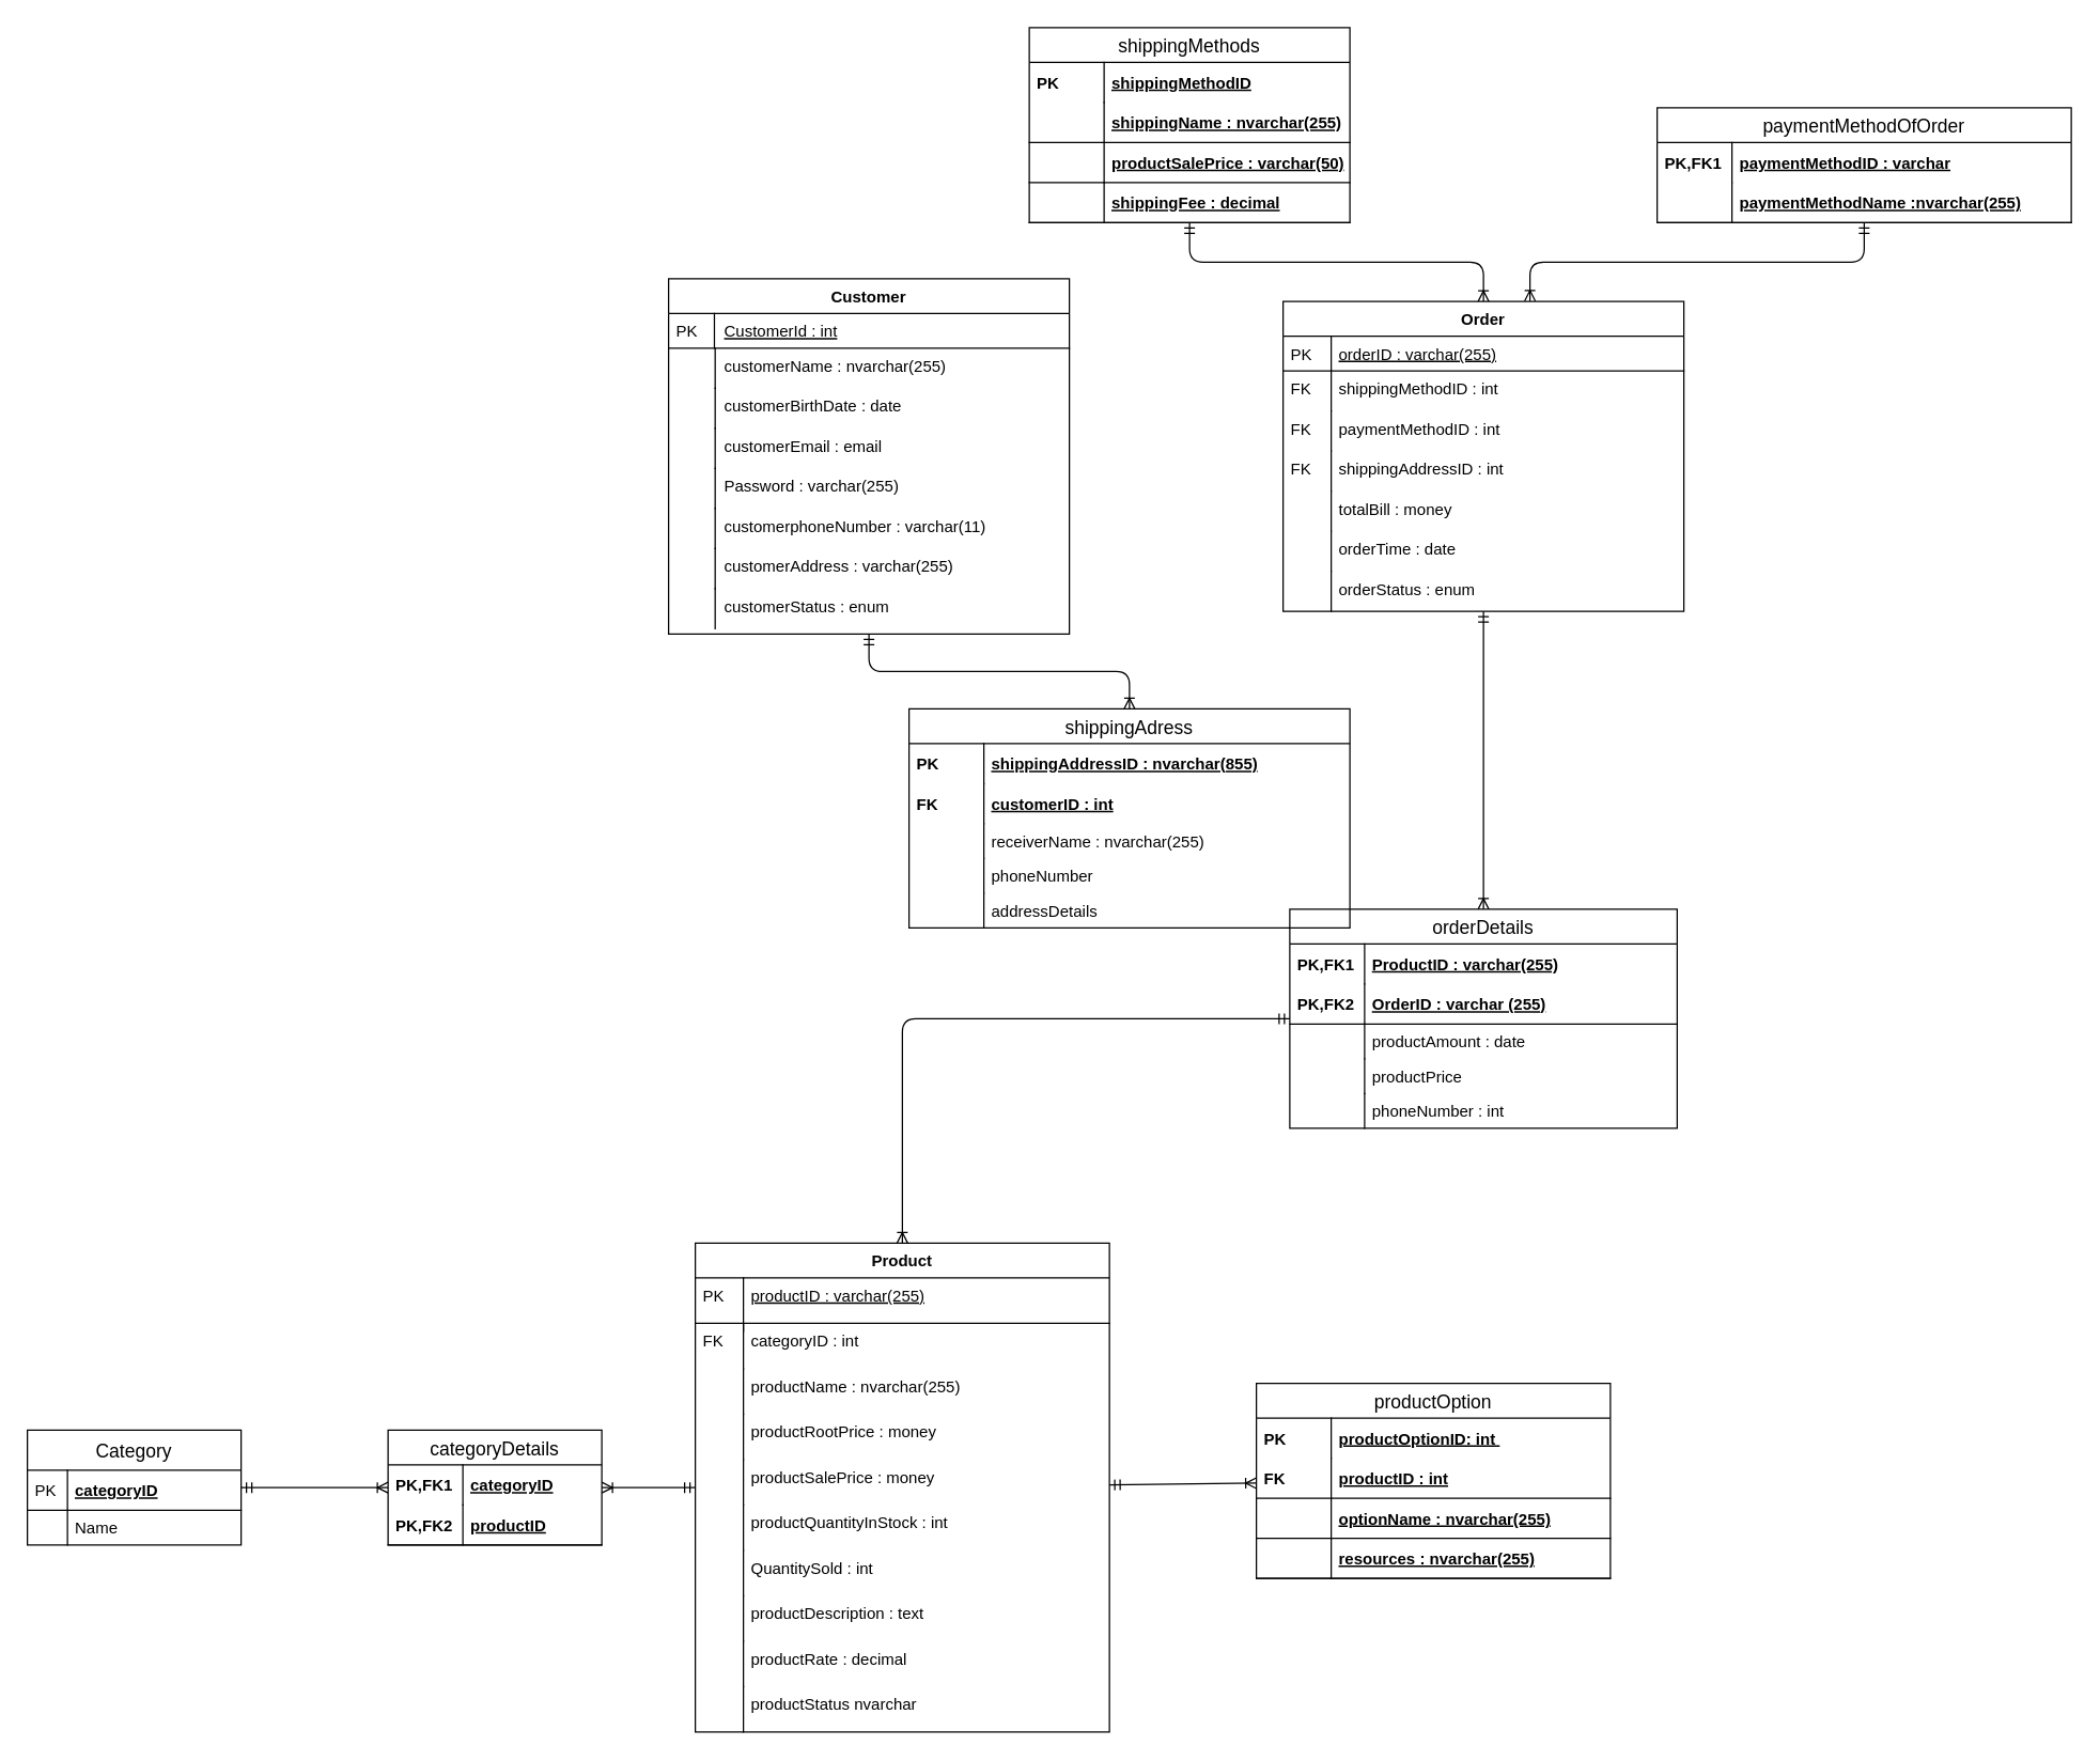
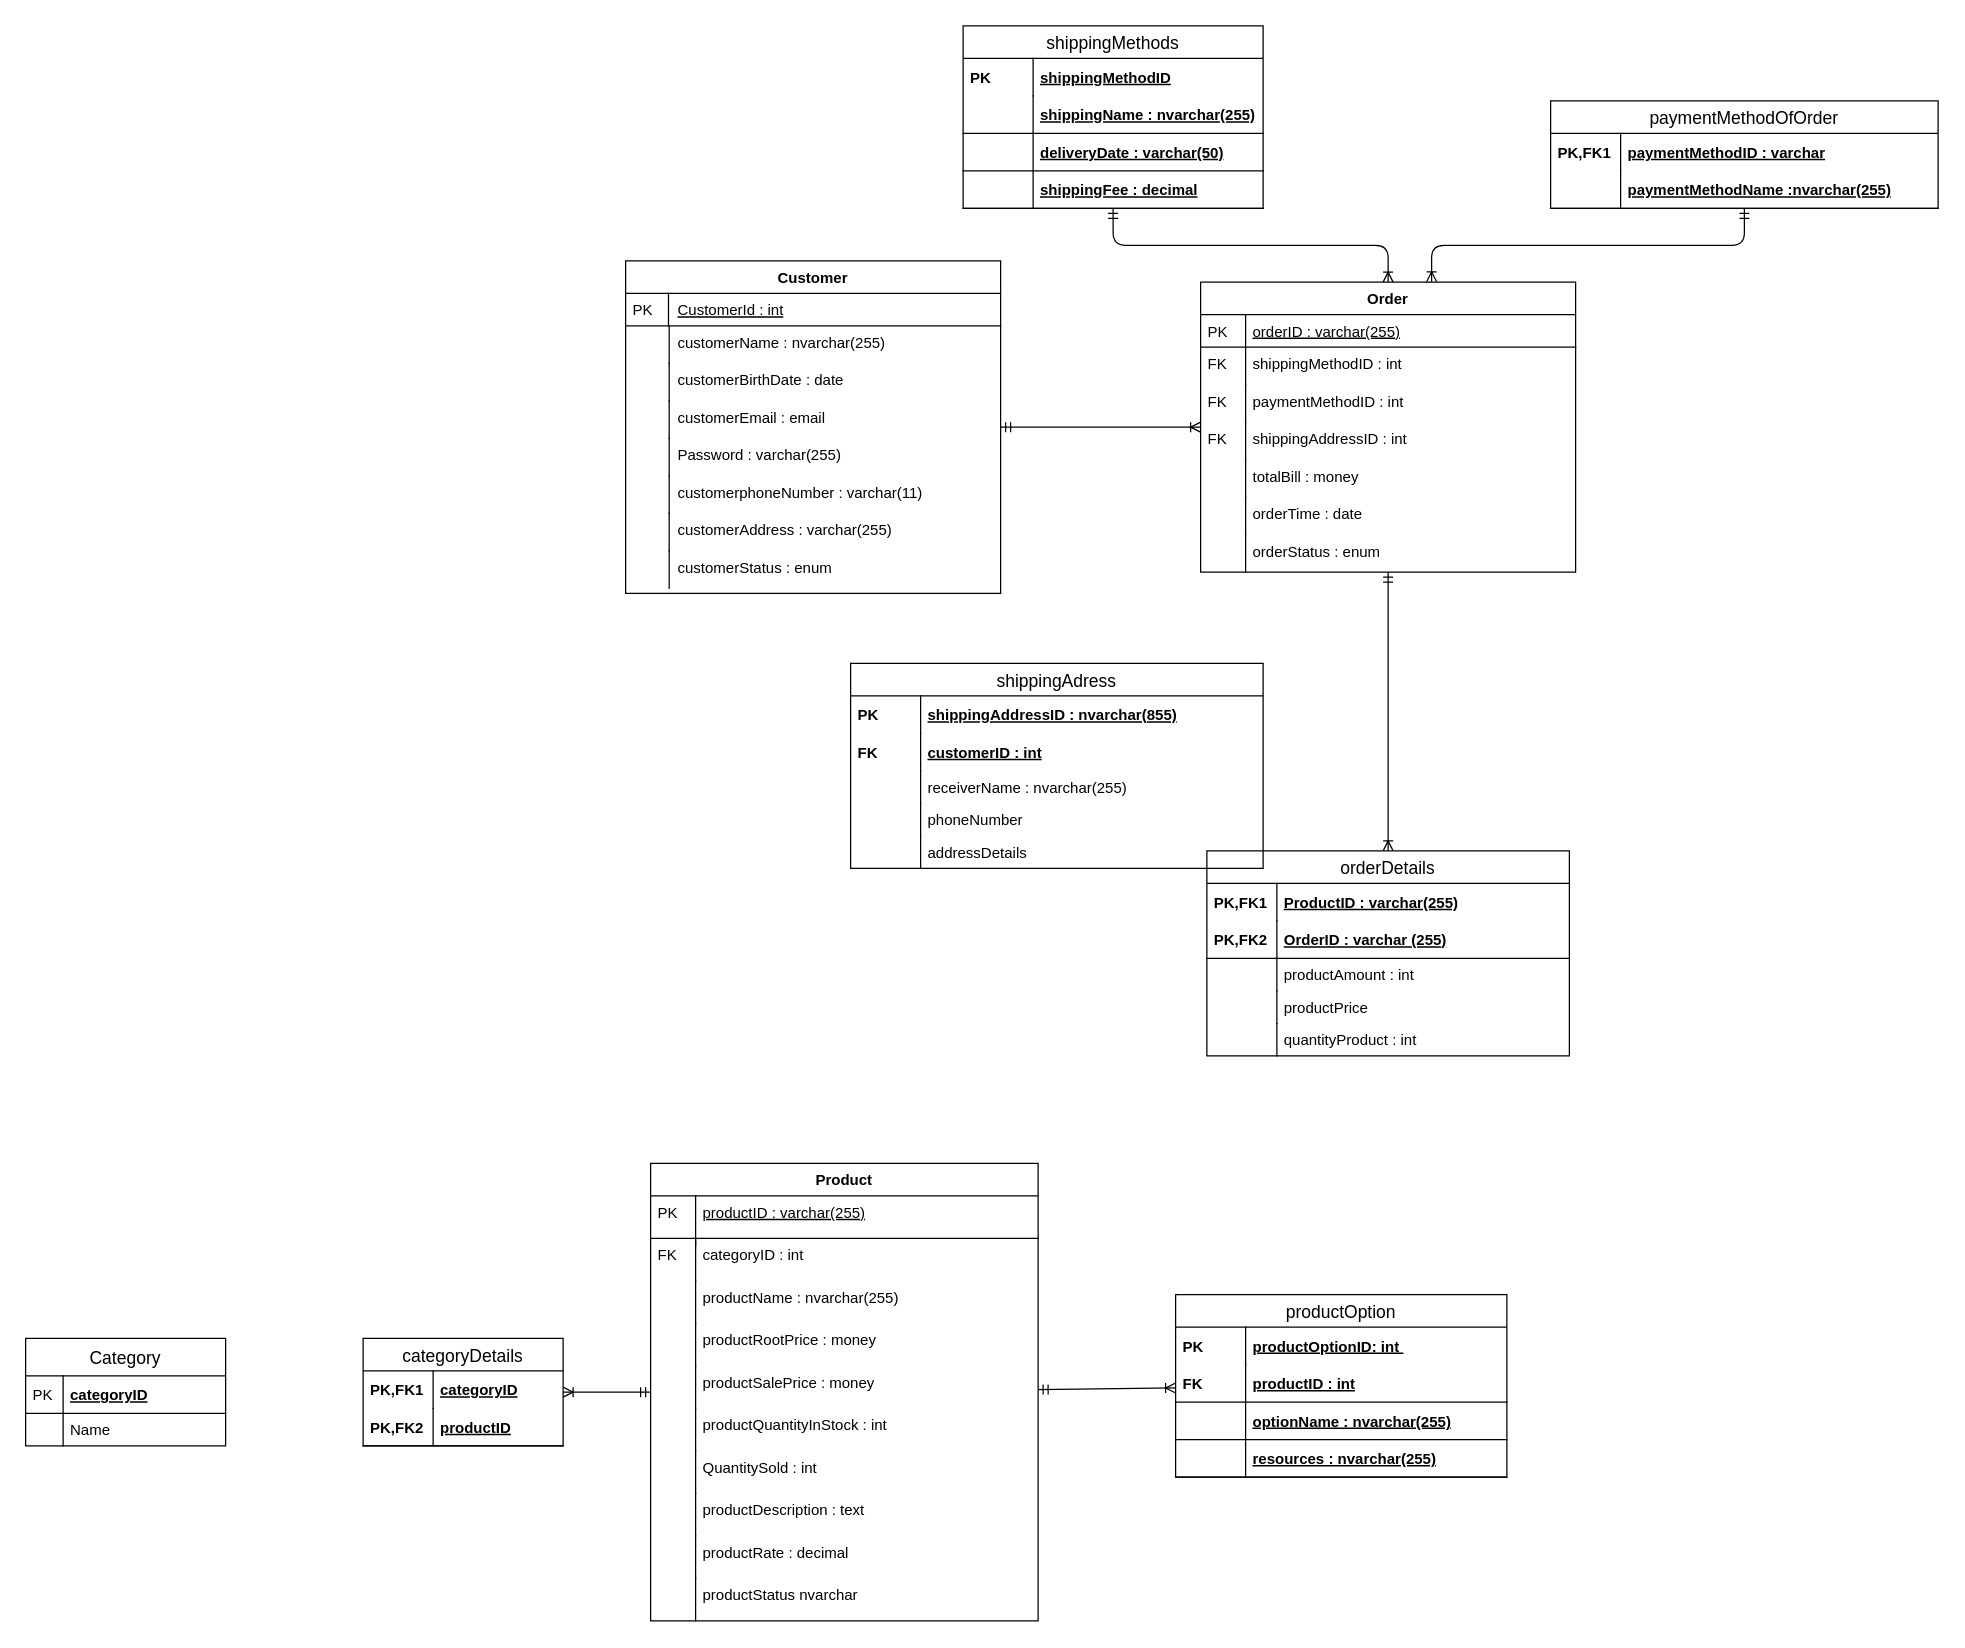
- <mxCell id="15" value="productSalePrice : varchar(50)" style="shape=partialRectangle;top=0;left=0;right=0;bottom=1;align=left;verticalAlign=middle;fillColor=none;spacingLeft=60;spacingRight=4;overflow=hidden;rotatable=0;points=[[0,0.5],[1,0.5]];portConstraint=eastwest;dropTarget=0;fontStyle=5;fontSize=12;" parent="10" vertex="1"><mxGeometry y="86" width="240" height="30" as="geometry" /></mxCell>
+ <mxCell id="15" value="deliveryDate : varchar(50)" style="shape=partialRectangle;top=0;left=0;right=0;bottom=1;align=left;verticalAlign=middle;fillColor=none;spacingLeft=60;spacingRight=4;overflow=hidden;rotatable=0;points=[[0,0.5],[1,0.5]];portConstraint=eastwest;dropTarget=0;fontStyle=5;fontSize=12;" parent="10" vertex="1"><mxGeometry y="86" width="240" height="30" as="geometry" /></mxCell>
+ <mxCell id="4" value="" style="edgeStyle=entityRelationEdgeStyle;fontSize=12;html=1;endArrow=ERoneToMany;startArrow=ERmandOne;" parent="1" source="91" target="75" edge="1"><mxGeometry width="100" height="100" relative="1" as="geometry"><mxPoint x="840" y="715" as="sourcePoint" /><mxPoint x="840" y="979" as="targetPoint" /></mxGeometry></mxCell>
- <mxCell id="90" value="" style="edgeStyle=orthogonalEdgeStyle;fontSize=12;html=1;endArrow=ERoneToMany;startArrow=ERmandOne;" parent="1" source="91" target="108" edge="1"><mxGeometry width="100" height="100" relative="1" as="geometry"><mxPoint x="740" y="1136" as="sourcePoint" /><mxPoint x="360" y="300" as="targetPoint" /></mxGeometry></mxCell>
- <mxCell id="6" value="" style="edgeStyle=orthogonalEdgeStyle;fontSize=12;html=1;endArrow=ERoneToMany;startArrow=ERmandOne;" parent="1" source="24" target="35" edge="1"><mxGeometry width="100" height="100" relative="1" as="geometry"><mxPoint x="1425" y="455" as="sourcePoint" /><mxPoint x="1420" y="794" as="targetPoint" /></mxGeometry></mxCell>
- <mxCell id="29" value="productAmount : date" style="shape=partialRectangle;top=0;left=0;right=0;bottom=0;align=left;verticalAlign=top;fillColor=none;spacingLeft=60;spacingRight=4;overflow=hidden;rotatable=0;points=[[0,0.5],[1,0.5]];portConstraint=eastwest;dropTarget=0;fontSize=12;" parent="24" vertex="1"><mxGeometry y="86" width="290" height="26" as="geometry" /></mxCell>
+ <mxCell id="29" value="productAmount : int" style="shape=partialRectangle;top=0;left=0;right=0;bottom=0;align=left;verticalAlign=top;fillColor=none;spacingLeft=60;spacingRight=4;overflow=hidden;rotatable=0;points=[[0,0.5],[1,0.5]];portConstraint=eastwest;dropTarget=0;fontSize=12;" parent="24" vertex="1"><mxGeometry y="86" width="290" height="26" as="geometry" /></mxCell>
- <mxCell id="33" value="phoneNumber : int " style="shape=partialRectangle;top=0;left=0;right=0;bottom=0;align=left;verticalAlign=top;fillColor=none;spacingLeft=60;spacingRight=4;overflow=hidden;rotatable=0;points=[[0,0.5],[1,0.5]];portConstraint=eastwest;dropTarget=0;fontSize=12;" parent="24" vertex="1"><mxGeometry y="138" width="290" height="26" as="geometry" /></mxCell>
+ <mxCell id="33" value="quantityProduct : int " style="shape=partialRectangle;top=0;left=0;right=0;bottom=0;align=left;verticalAlign=top;fillColor=none;spacingLeft=60;spacingRight=4;overflow=hidden;rotatable=0;points=[[0,0.5],[1,0.5]];portConstraint=eastwest;dropTarget=0;fontSize=12;" parent="24" vertex="1"><mxGeometry y="138" width="290" height="26" as="geometry" /></mxCell>
- <mxCell id="5" value="" style="edgeStyle=orthogonalEdgeStyle;fontSize=12;html=1;endArrow=ERoneToMany;startArrow=ERmandOne;" parent="1" source="70" target="65" edge="1"><mxGeometry width="100" height="100" relative="1" as="geometry"><mxPoint x="1125" y="1159" as="sourcePoint" /><mxPoint x="430" y="1255" as="targetPoint" /></mxGeometry></mxCell>
